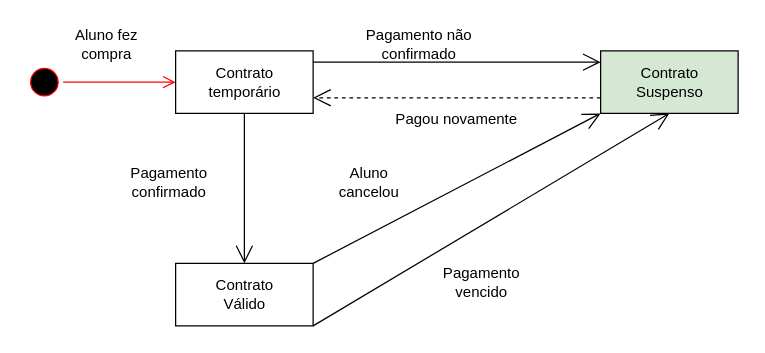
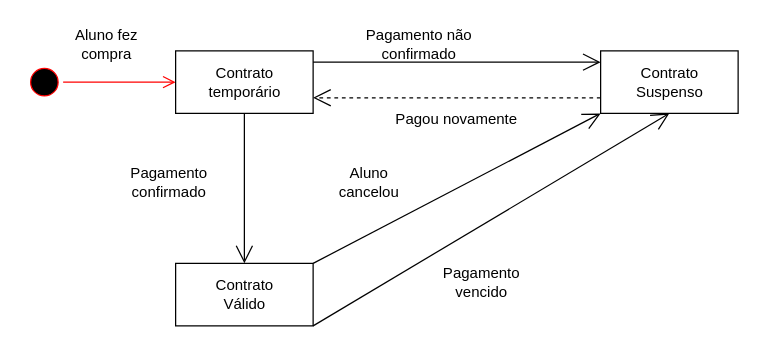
- <mxCell id="6" value="Contrato&lt;br&gt;Suspenso" style="html=1;fillColor=#d5e8d4;" vertex="1" parent="1"><mxGeometry x="480" y="40" width="110" height="50" as="geometry" /></mxCell>
+ <mxCell id="6" value="Contrato&lt;br&gt;Suspenso" style="html=1;" vertex="1" parent="1"><mxGeometry x="480" y="40" width="110" height="50" as="geometry" /></mxCell>
